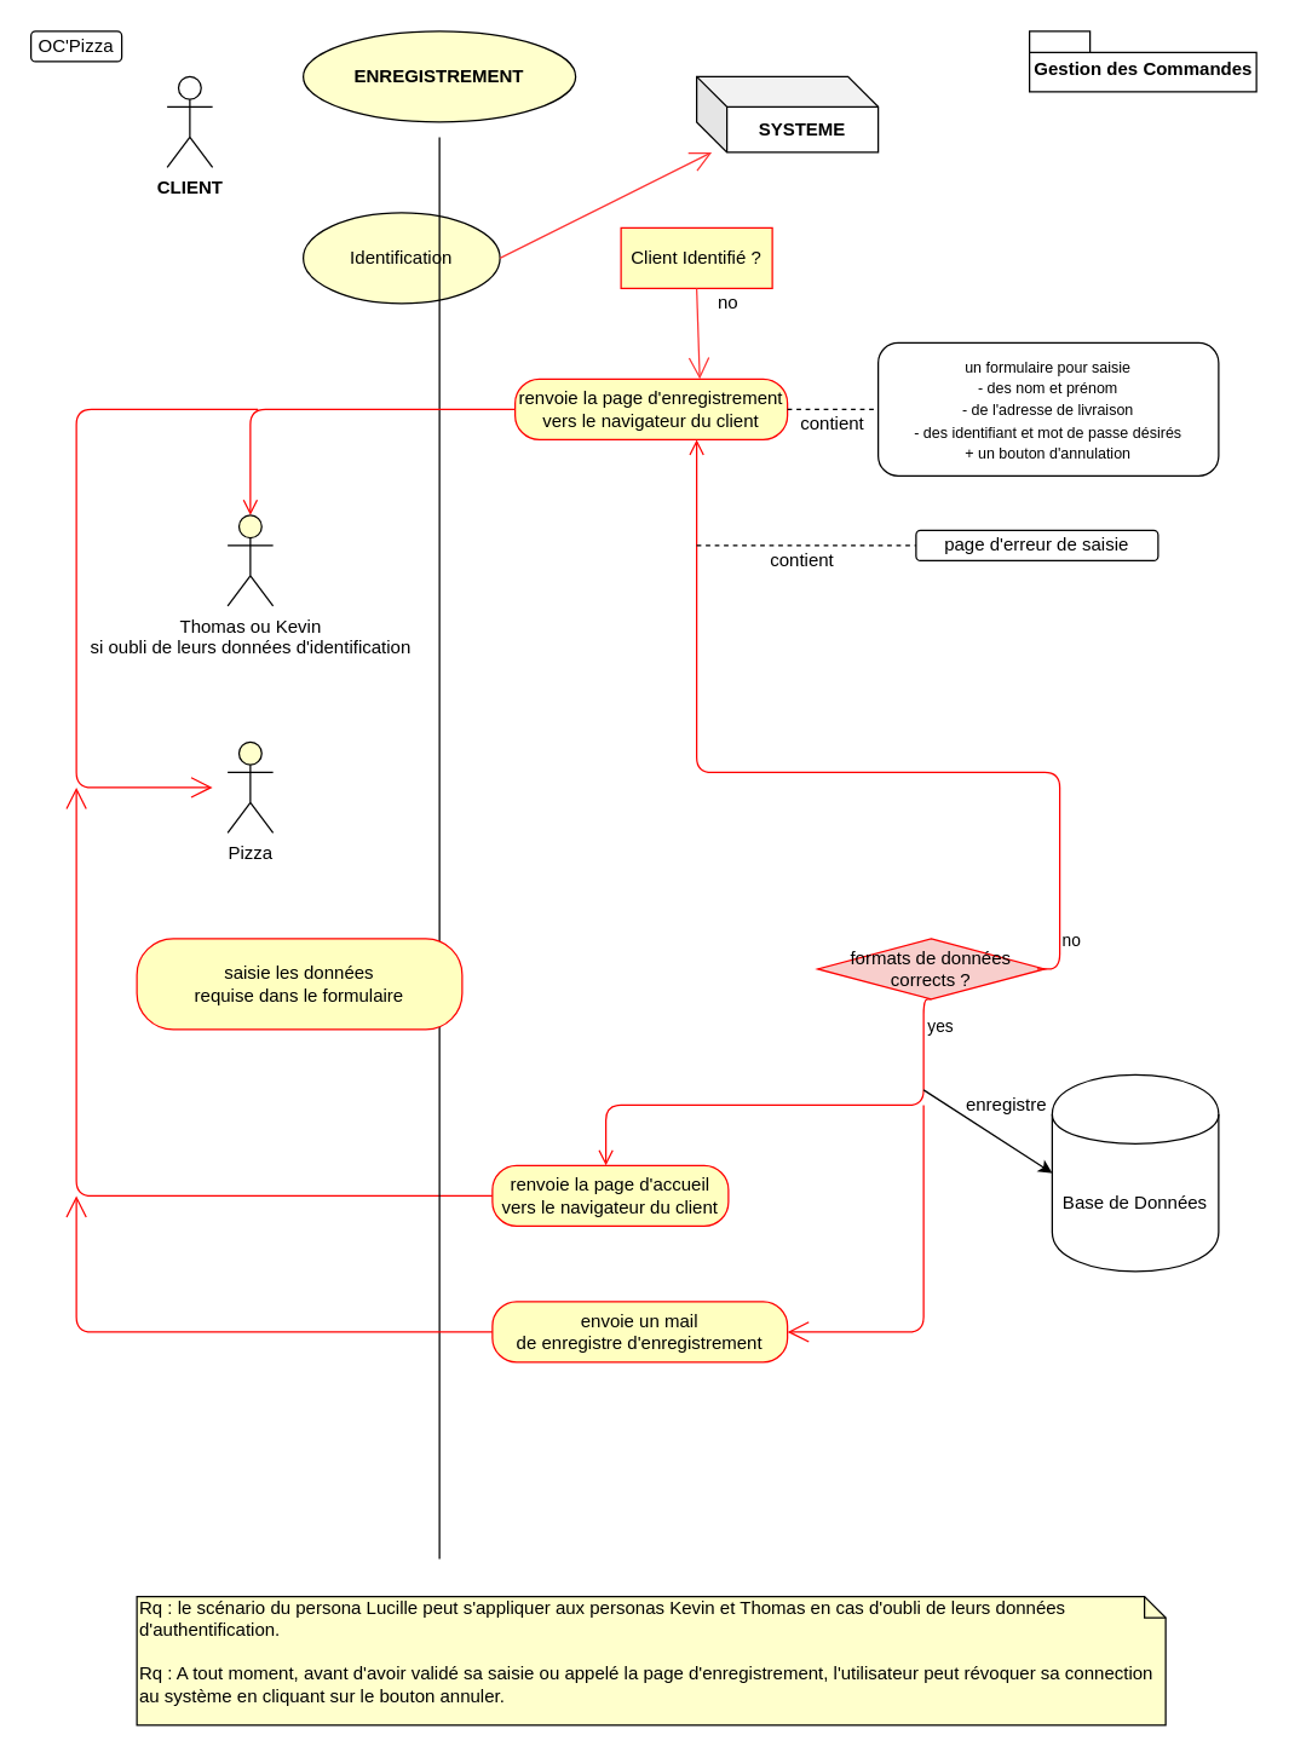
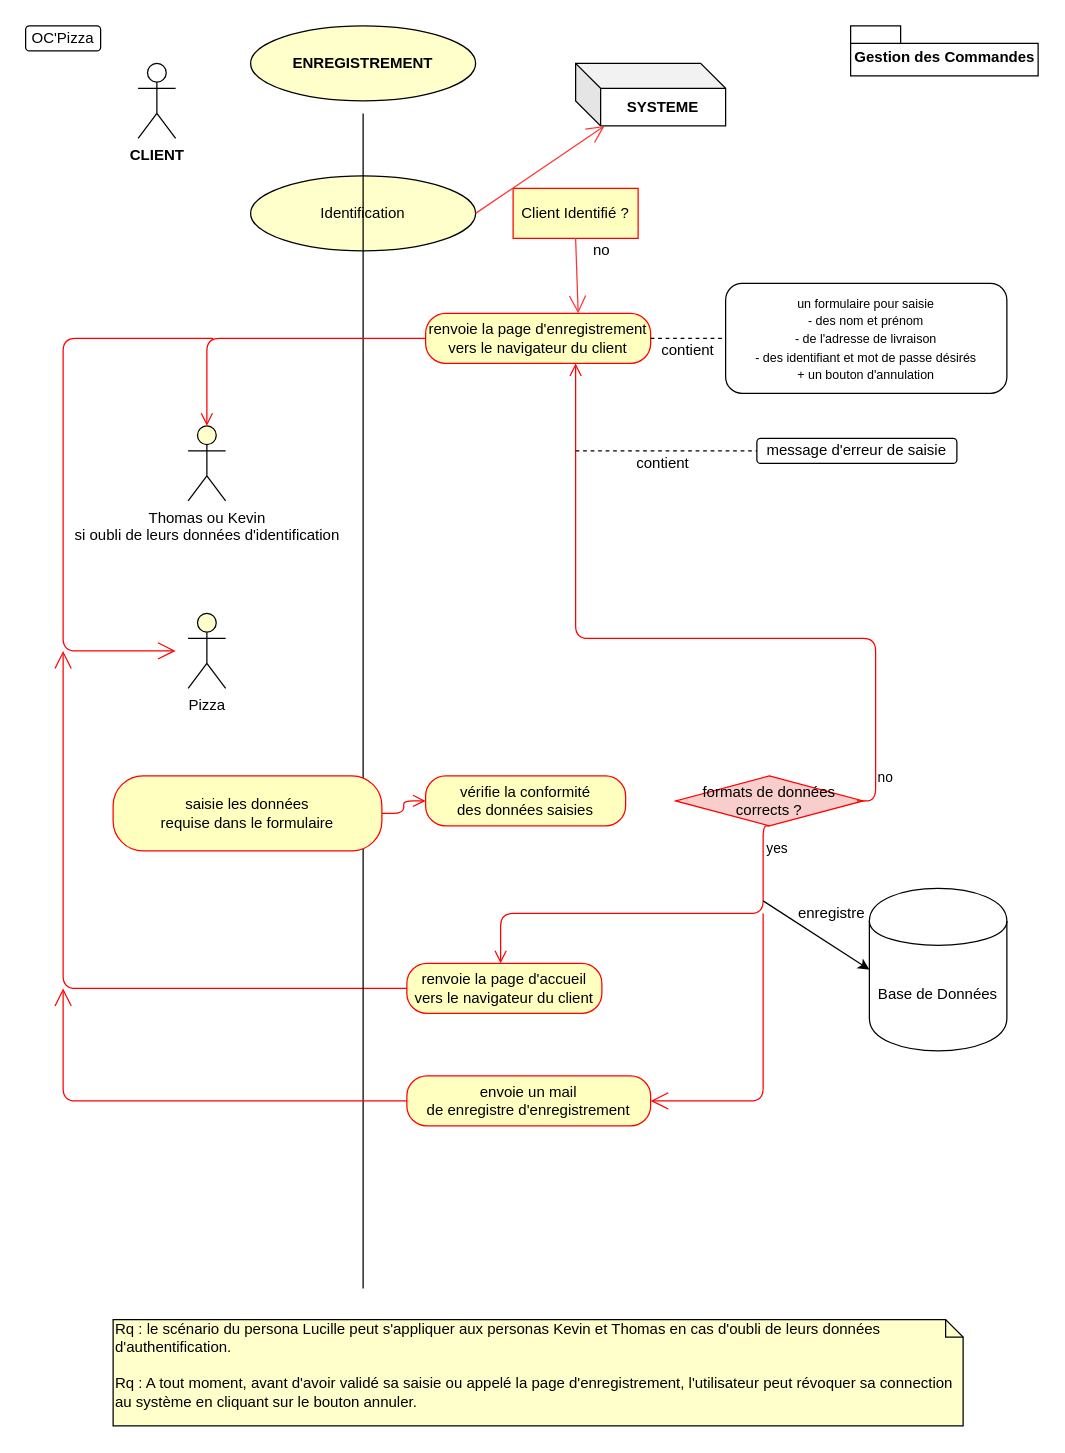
- <mxCell id="21" value="Identification" style="ellipse;whiteSpace=wrap;html=1;fillColor=#FFFFCC;" parent="1" vertex="1"><mxGeometry x="200" y="140" width="130" height="60" as="geometry" /></mxCell>
+ <mxCell id="21" value="Identification" style="ellipse;whiteSpace=wrap;html=1;fillColor=#FFFFCC;" parent="1" vertex="1"><mxGeometry x="200" y="140" width="180" height="60" as="geometry" /></mxCell>
- <mxCell id="18" value="page d'erreur de saisie" style="rounded=1;whiteSpace=wrap;html=1;" parent="1" vertex="1"><mxGeometry x="605" y="350" width="160" height="20" as="geometry" /></mxCell>
+ <mxCell id="18" value="message d'erreur de saisie" style="rounded=1;whiteSpace=wrap;html=1;" parent="1" vertex="1"><mxGeometry x="605" y="350" width="160" height="20" as="geometry" /></mxCell>
+ <mxCell id="11" value="vérifie la conformité&lt;br&gt;des données saisies" style="rounded=1;whiteSpace=wrap;html=1;arcSize=40;fontColor=#000000;fillColor=#ffffc0;strokeColor=#ff0000;" parent="1" vertex="1"><mxGeometry x="340" y="620" width="160" height="40" as="geometry" /></mxCell>
+ <mxCell id="10" value="" style="edgeStyle=orthogonalEdgeStyle;html=1;verticalAlign=bottom;endArrow=open;endSize=8;strokeColor=#ff0000;exitX=1;exitY=0.5;exitDx=0;exitDy=0;entryX=0;entryY=0.5;entryDx=0;entryDy=0;" parent="1" source="26" target="11" edge="1"><mxGeometry relative="1" as="geometry"><mxPoint x="185" y="630" as="targetPoint" /><mxPoint x="270" y="600" as="sourcePoint" /></mxGeometry></mxCell>
